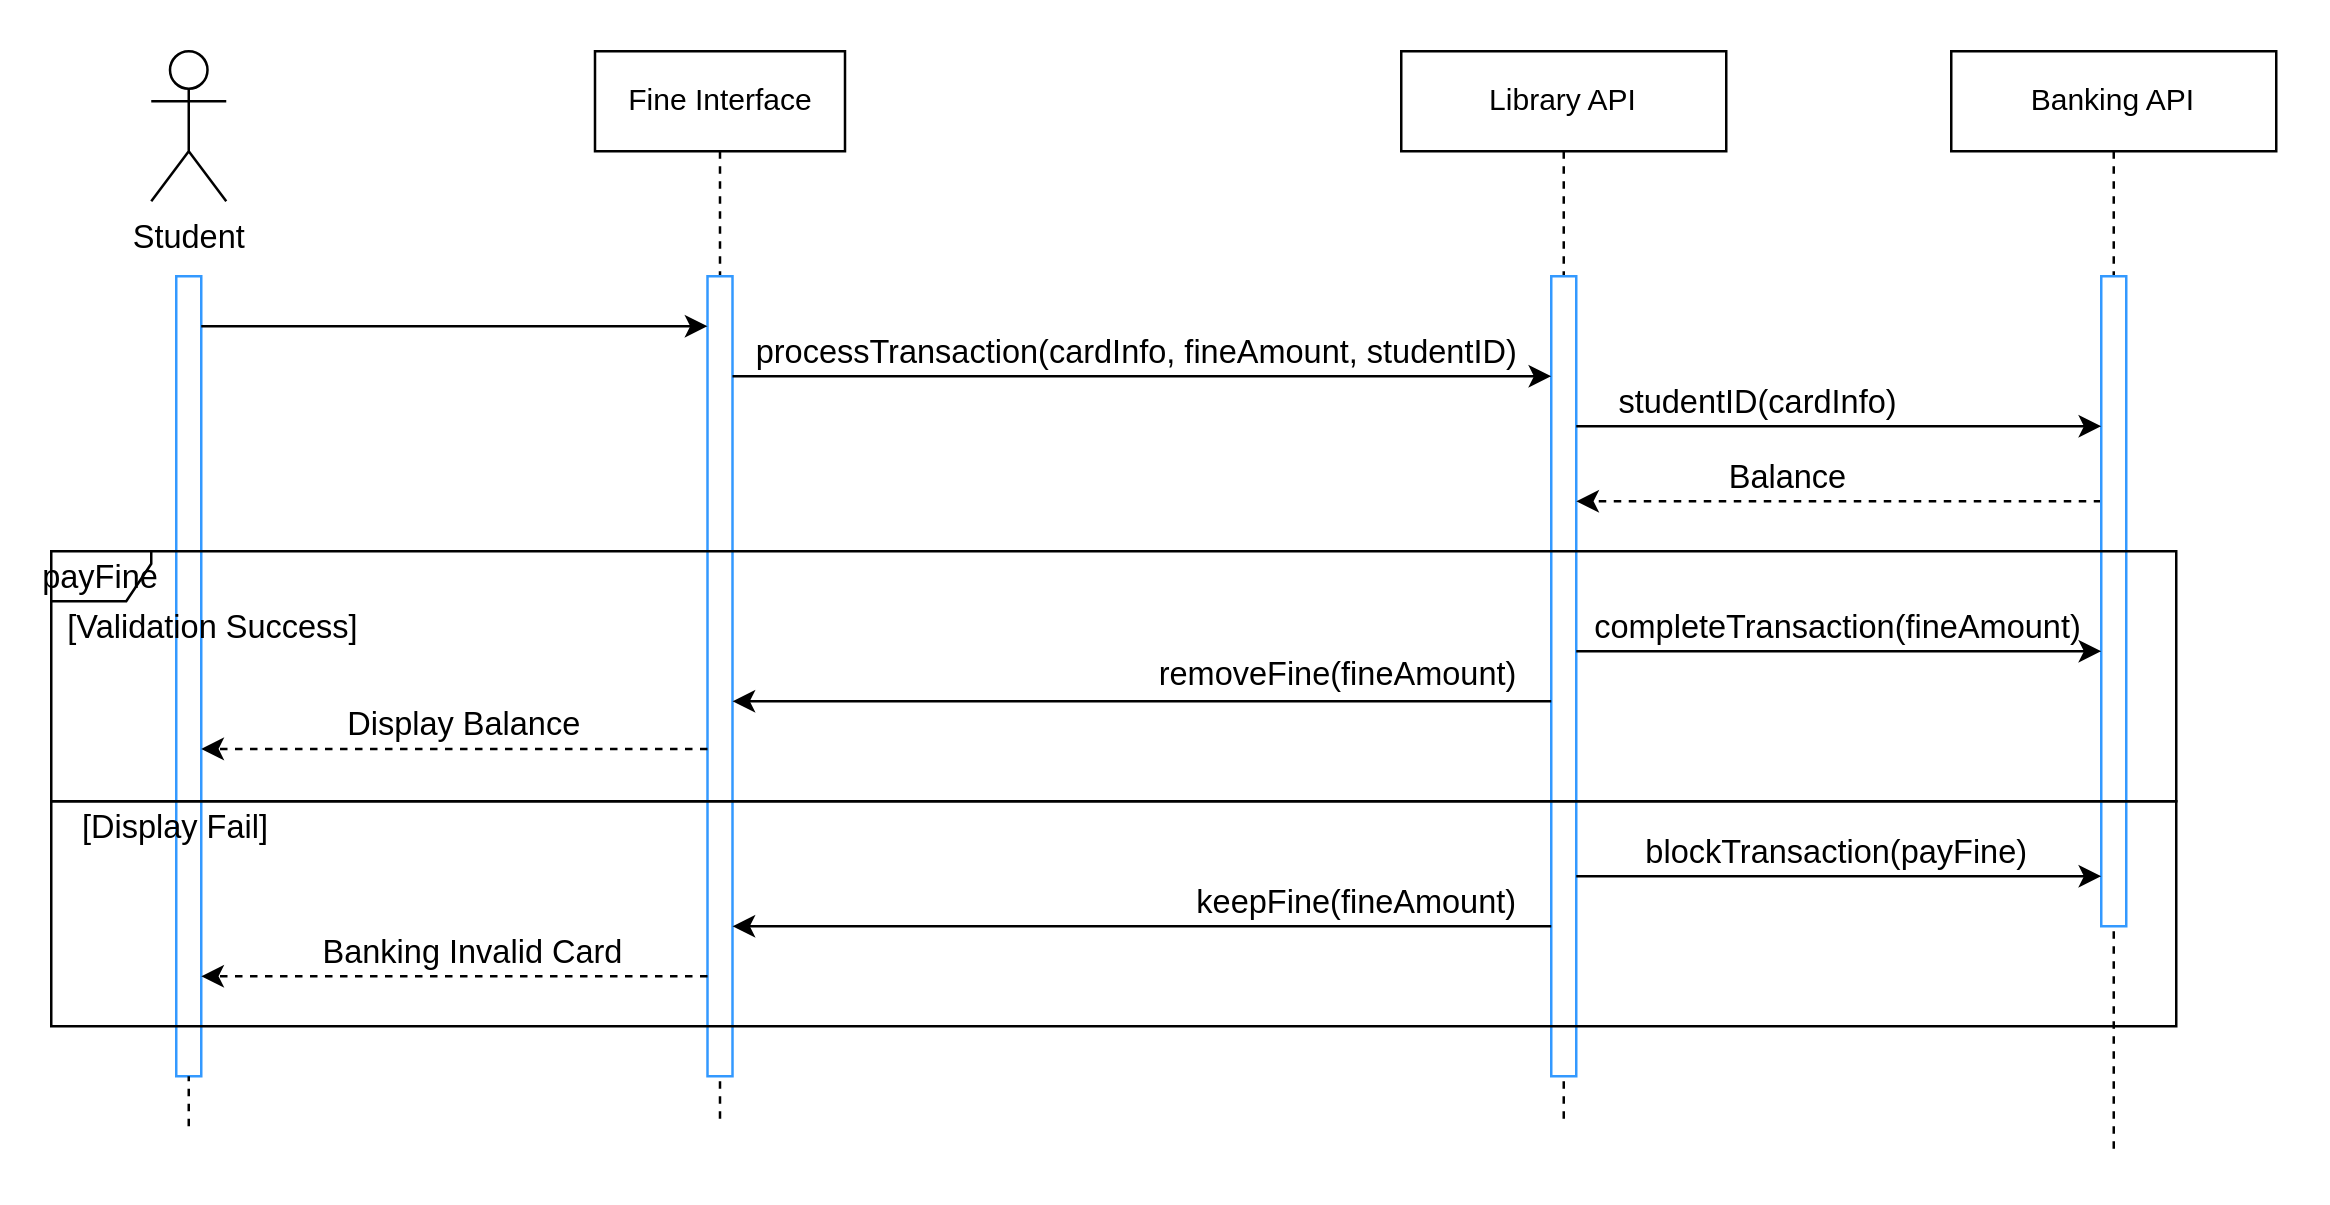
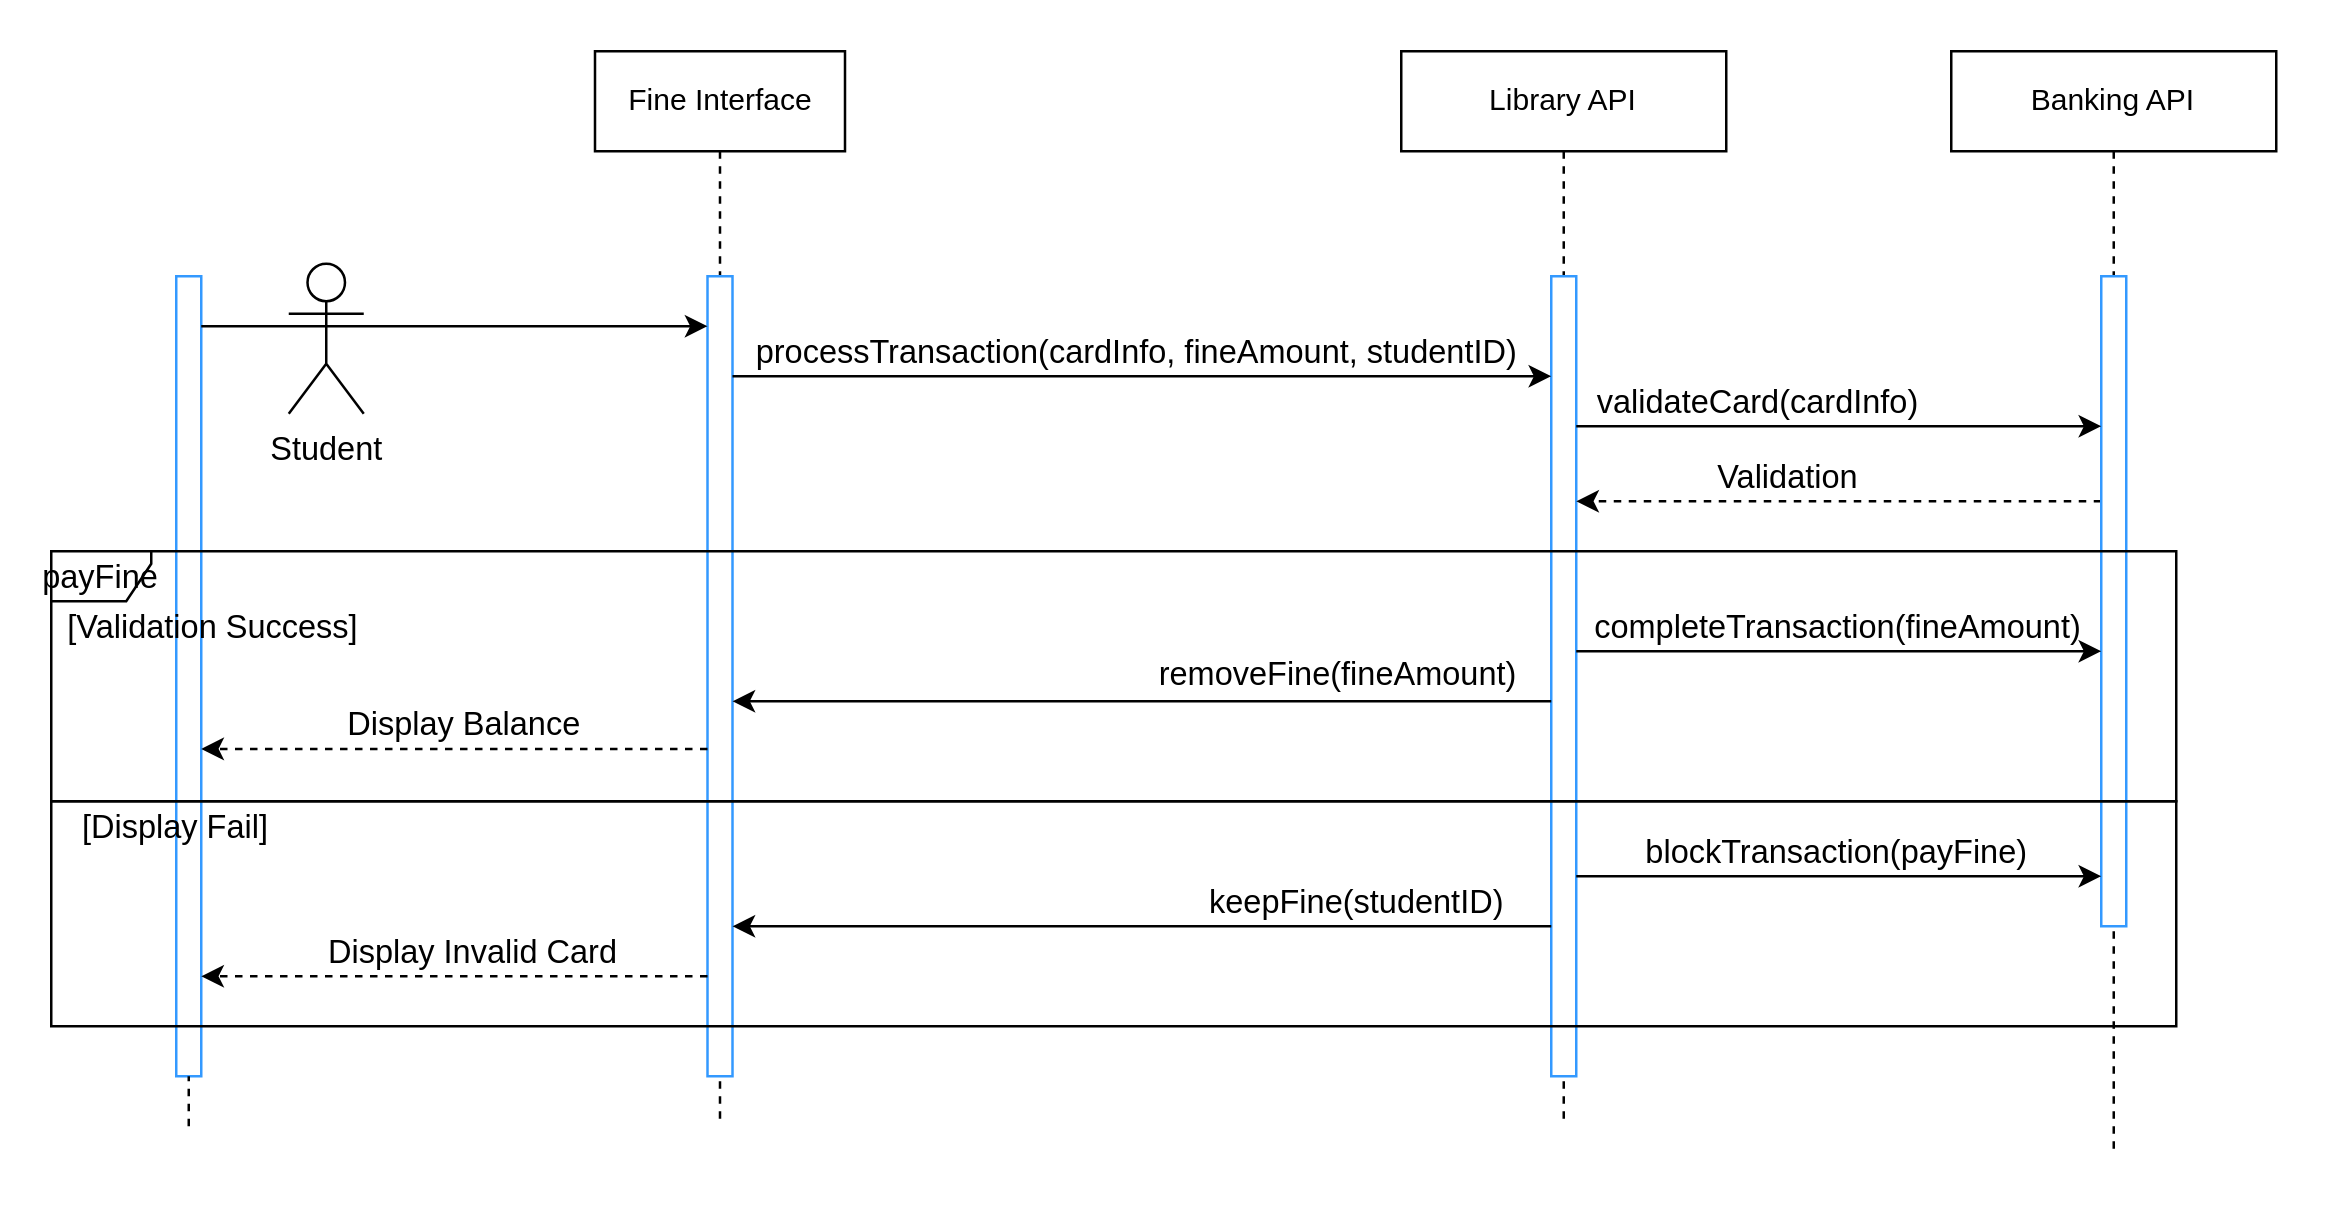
- <mxCell id="4" value="Student" style="shape=umlActor;verticalLabelPosition=bottom;verticalAlign=top;html=1;outlineConnect=0;strokeColor=#000000;fontSize=13;" parent="1" vertex="1"><mxGeometry x="60" y="20" width="30" height="60" as="geometry" /></mxCell>
+ <mxCell id="4" value="Student" style="shape=umlActor;verticalLabelPosition=bottom;verticalAlign=top;html=1;outlineConnect=0;strokeColor=#000000;fontSize=13;" parent="1" vertex="1"><mxGeometry x="115" y="105" width="30" height="60" as="geometry" /></mxCell>
- <mxCell id="20" value="studentID(cardInfo)" style="text;html=1;strokeColor=none;fillColor=none;align=center;verticalAlign=middle;whiteSpace=wrap;rounded=0;fontSize=13;" parent="1" vertex="1"><mxGeometry x="634.5" y="150" width="135.5" height="20" as="geometry" /></mxCell>
+ <mxCell id="20" value="validateCard(cardInfo)" style="text;html=1;strokeColor=none;fillColor=none;align=center;verticalAlign=middle;whiteSpace=wrap;rounded=0;fontSize=13;" parent="1" vertex="1"><mxGeometry x="634.5" y="150" width="135.5" height="20" as="geometry" /></mxCell>
- <mxCell id="12" value="Balance" style="text;html=1;strokeColor=none;fillColor=none;align=center;verticalAlign=middle;whiteSpace=wrap;rounded=0;fontSize=13;" parent="1" vertex="1"><mxGeometry x="670" y="180" width="90" height="20" as="geometry" /></mxCell>
+ <mxCell id="12" value="Validation" style="text;html=1;strokeColor=none;fillColor=none;align=center;verticalAlign=middle;whiteSpace=wrap;rounded=0;fontSize=13;" parent="1" vertex="1"><mxGeometry x="670" y="180" width="90" height="20" as="geometry" /></mxCell>
- <mxCell id="31" value="keepFine(fineAmount)" style="text;html=1;strokeColor=none;fillColor=none;align=center;verticalAlign=middle;whiteSpace=wrap;rounded=0;fontSize=13;" parent="1" vertex="1"><mxGeometry x="490" y="350" width="105" height="20" as="geometry" /></mxCell>
+ <mxCell id="31" value="keepFine(studentID)" style="text;html=1;strokeColor=none;fillColor=none;align=center;verticalAlign=middle;whiteSpace=wrap;rounded=0;fontSize=13;" parent="1" vertex="1"><mxGeometry x="490" y="350" width="105" height="20" as="geometry" /></mxCell>
- <mxCell id="25" value="Banking Invalid Card" style="text;html=1;strokeColor=none;fillColor=none;align=center;verticalAlign=middle;whiteSpace=wrap;rounded=0;fontSize=13;" parent="1" vertex="1"><mxGeometry x="120" y="370" width="137.5" height="20" as="geometry" /></mxCell>
+ <mxCell id="25" value="Display Invalid Card" style="text;html=1;strokeColor=none;fillColor=none;align=center;verticalAlign=middle;whiteSpace=wrap;rounded=0;fontSize=13;" parent="1" vertex="1"><mxGeometry x="120" y="370" width="137.5" height="20" as="geometry" /></mxCell>
